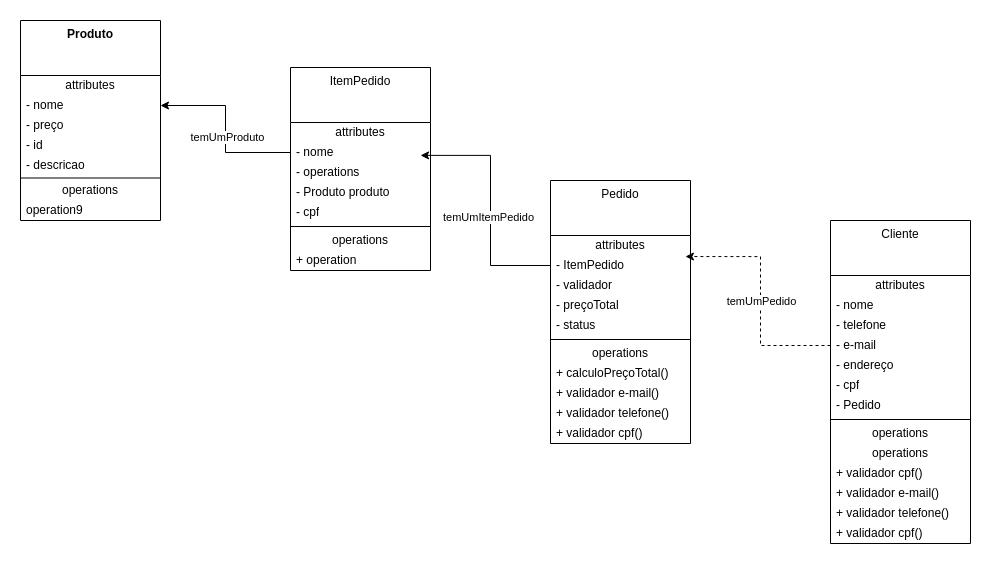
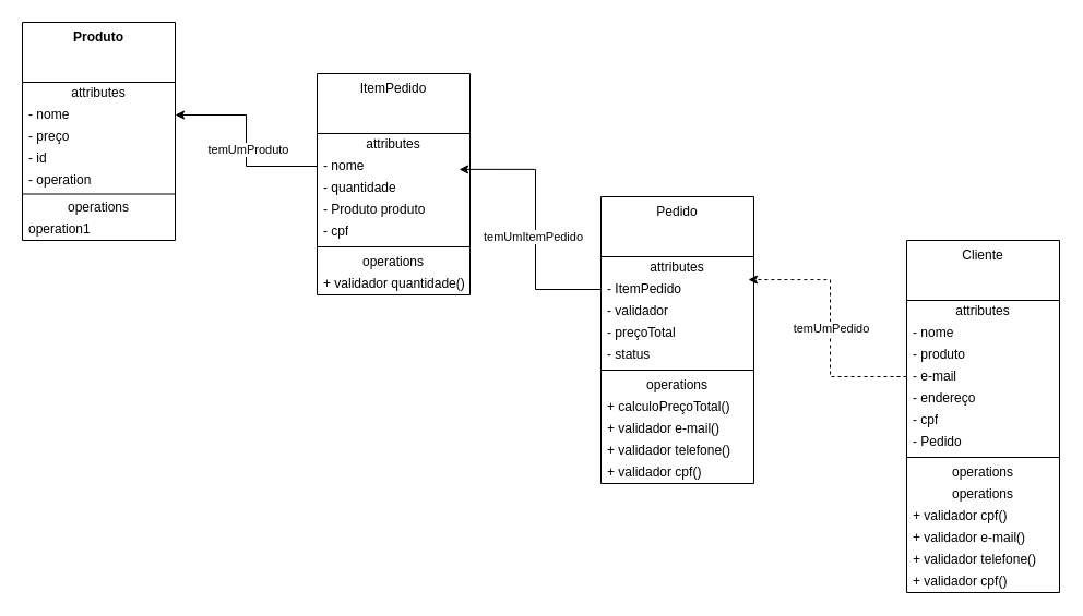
- <mxCell id="7" value="&lt;div&gt;&lt;span style=&quot;background-color: initial;&quot;&gt;- descricao&lt;/span&gt;&lt;/div&gt;" style="text;html=1;strokeColor=none;fillColor=none;align=left;verticalAlign=middle;spacingLeft=4;spacingRight=4;overflow=hidden;rotatable=0;points=[[0,0.5],[1,0.5]];portConstraint=eastwest;whiteSpace=wrap;" vertex="1" parent="2"><mxGeometry y="135" width="140" height="20" as="geometry" /></mxCell>
+ <mxCell id="7" value="&lt;div&gt;&lt;span style=&quot;background-color: initial;&quot;&gt;- operation&lt;/span&gt;&lt;/div&gt;" style="text;html=1;strokeColor=none;fillColor=none;align=left;verticalAlign=middle;spacingLeft=4;spacingRight=4;overflow=hidden;rotatable=0;points=[[0,0.5],[1,0.5]];portConstraint=eastwest;whiteSpace=wrap;" vertex="1" parent="2"><mxGeometry y="135" width="140" height="20" as="geometry" /></mxCell>
- <mxCell id="26" value="- operations" style="text;html=1;strokeColor=none;fillColor=none;align=left;verticalAlign=middle;spacingLeft=4;spacingRight=4;overflow=hidden;rotatable=0;points=[[0,0.5],[1,0.5]];portConstraint=eastwest;whiteSpace=wrap;" vertex="1" parent="23"><mxGeometry y="95" width="140" height="20" as="geometry" /></mxCell>
+ <mxCell id="26" value="- quantidade" style="text;html=1;strokeColor=none;fillColor=none;align=left;verticalAlign=middle;spacingLeft=4;spacingRight=4;overflow=hidden;rotatable=0;points=[[0,0.5],[1,0.5]];portConstraint=eastwest;whiteSpace=wrap;" vertex="1" parent="23"><mxGeometry y="95" width="140" height="20" as="geometry" /></mxCell>
- <mxCell id="10" value="operation9" style="text;html=1;strokeColor=none;fillColor=none;align=left;verticalAlign=middle;spacingLeft=4;spacingRight=4;overflow=hidden;rotatable=0;points=[[0,0.5],[1,0.5]];portConstraint=eastwest;whiteSpace=wrap;" vertex="1" parent="2"><mxGeometry y="180" width="140" height="20" as="geometry" /></mxCell>
+ <mxCell id="10" value="operation1" style="text;html=1;strokeColor=none;fillColor=none;align=left;verticalAlign=middle;spacingLeft=4;spacingRight=4;overflow=hidden;rotatable=0;points=[[0,0.5],[1,0.5]];portConstraint=eastwest;whiteSpace=wrap;" vertex="1" parent="2"><mxGeometry y="180" width="140" height="20" as="geometry" /></mxCell>
- <mxCell id="31" value="+ operation quantidade()" style="text;html=1;align=left;verticalAlign=middle;spacingLeft=4;spacingRight=4;overflow=hidden;rotatable=0;points=[[0,0.5],[1,0.5]];portConstraint=eastwest;whiteSpace=wrap;" vertex="1" parent="23"><mxGeometry y="183" width="140" height="20" as="geometry" /></mxCell>
+ <mxCell id="31" value="+ validador quantidade()" style="text;html=1;align=left;verticalAlign=middle;spacingLeft=4;spacingRight=4;overflow=hidden;rotatable=0;points=[[0,0.5],[1,0.5]];portConstraint=eastwest;whiteSpace=wrap;" vertex="1" parent="23"><mxGeometry y="183" width="140" height="20" as="geometry" /></mxCell>
- <mxCell id="35" value="- telefone" style="text;html=1;strokeColor=none;fillColor=none;align=left;verticalAlign=middle;spacingLeft=4;spacingRight=4;overflow=hidden;rotatable=0;points=[[0,0.5],[1,0.5]];portConstraint=eastwest;whiteSpace=wrap;" vertex="1" parent="32"><mxGeometry y="95" width="140" height="20" as="geometry" /></mxCell>
+ <mxCell id="35" value="- produto" style="text;html=1;strokeColor=none;fillColor=none;align=left;verticalAlign=middle;spacingLeft=4;spacingRight=4;overflow=hidden;rotatable=0;points=[[0,0.5],[1,0.5]];portConstraint=eastwest;whiteSpace=wrap;" vertex="1" parent="32"><mxGeometry y="95" width="140" height="20" as="geometry" /></mxCell>
